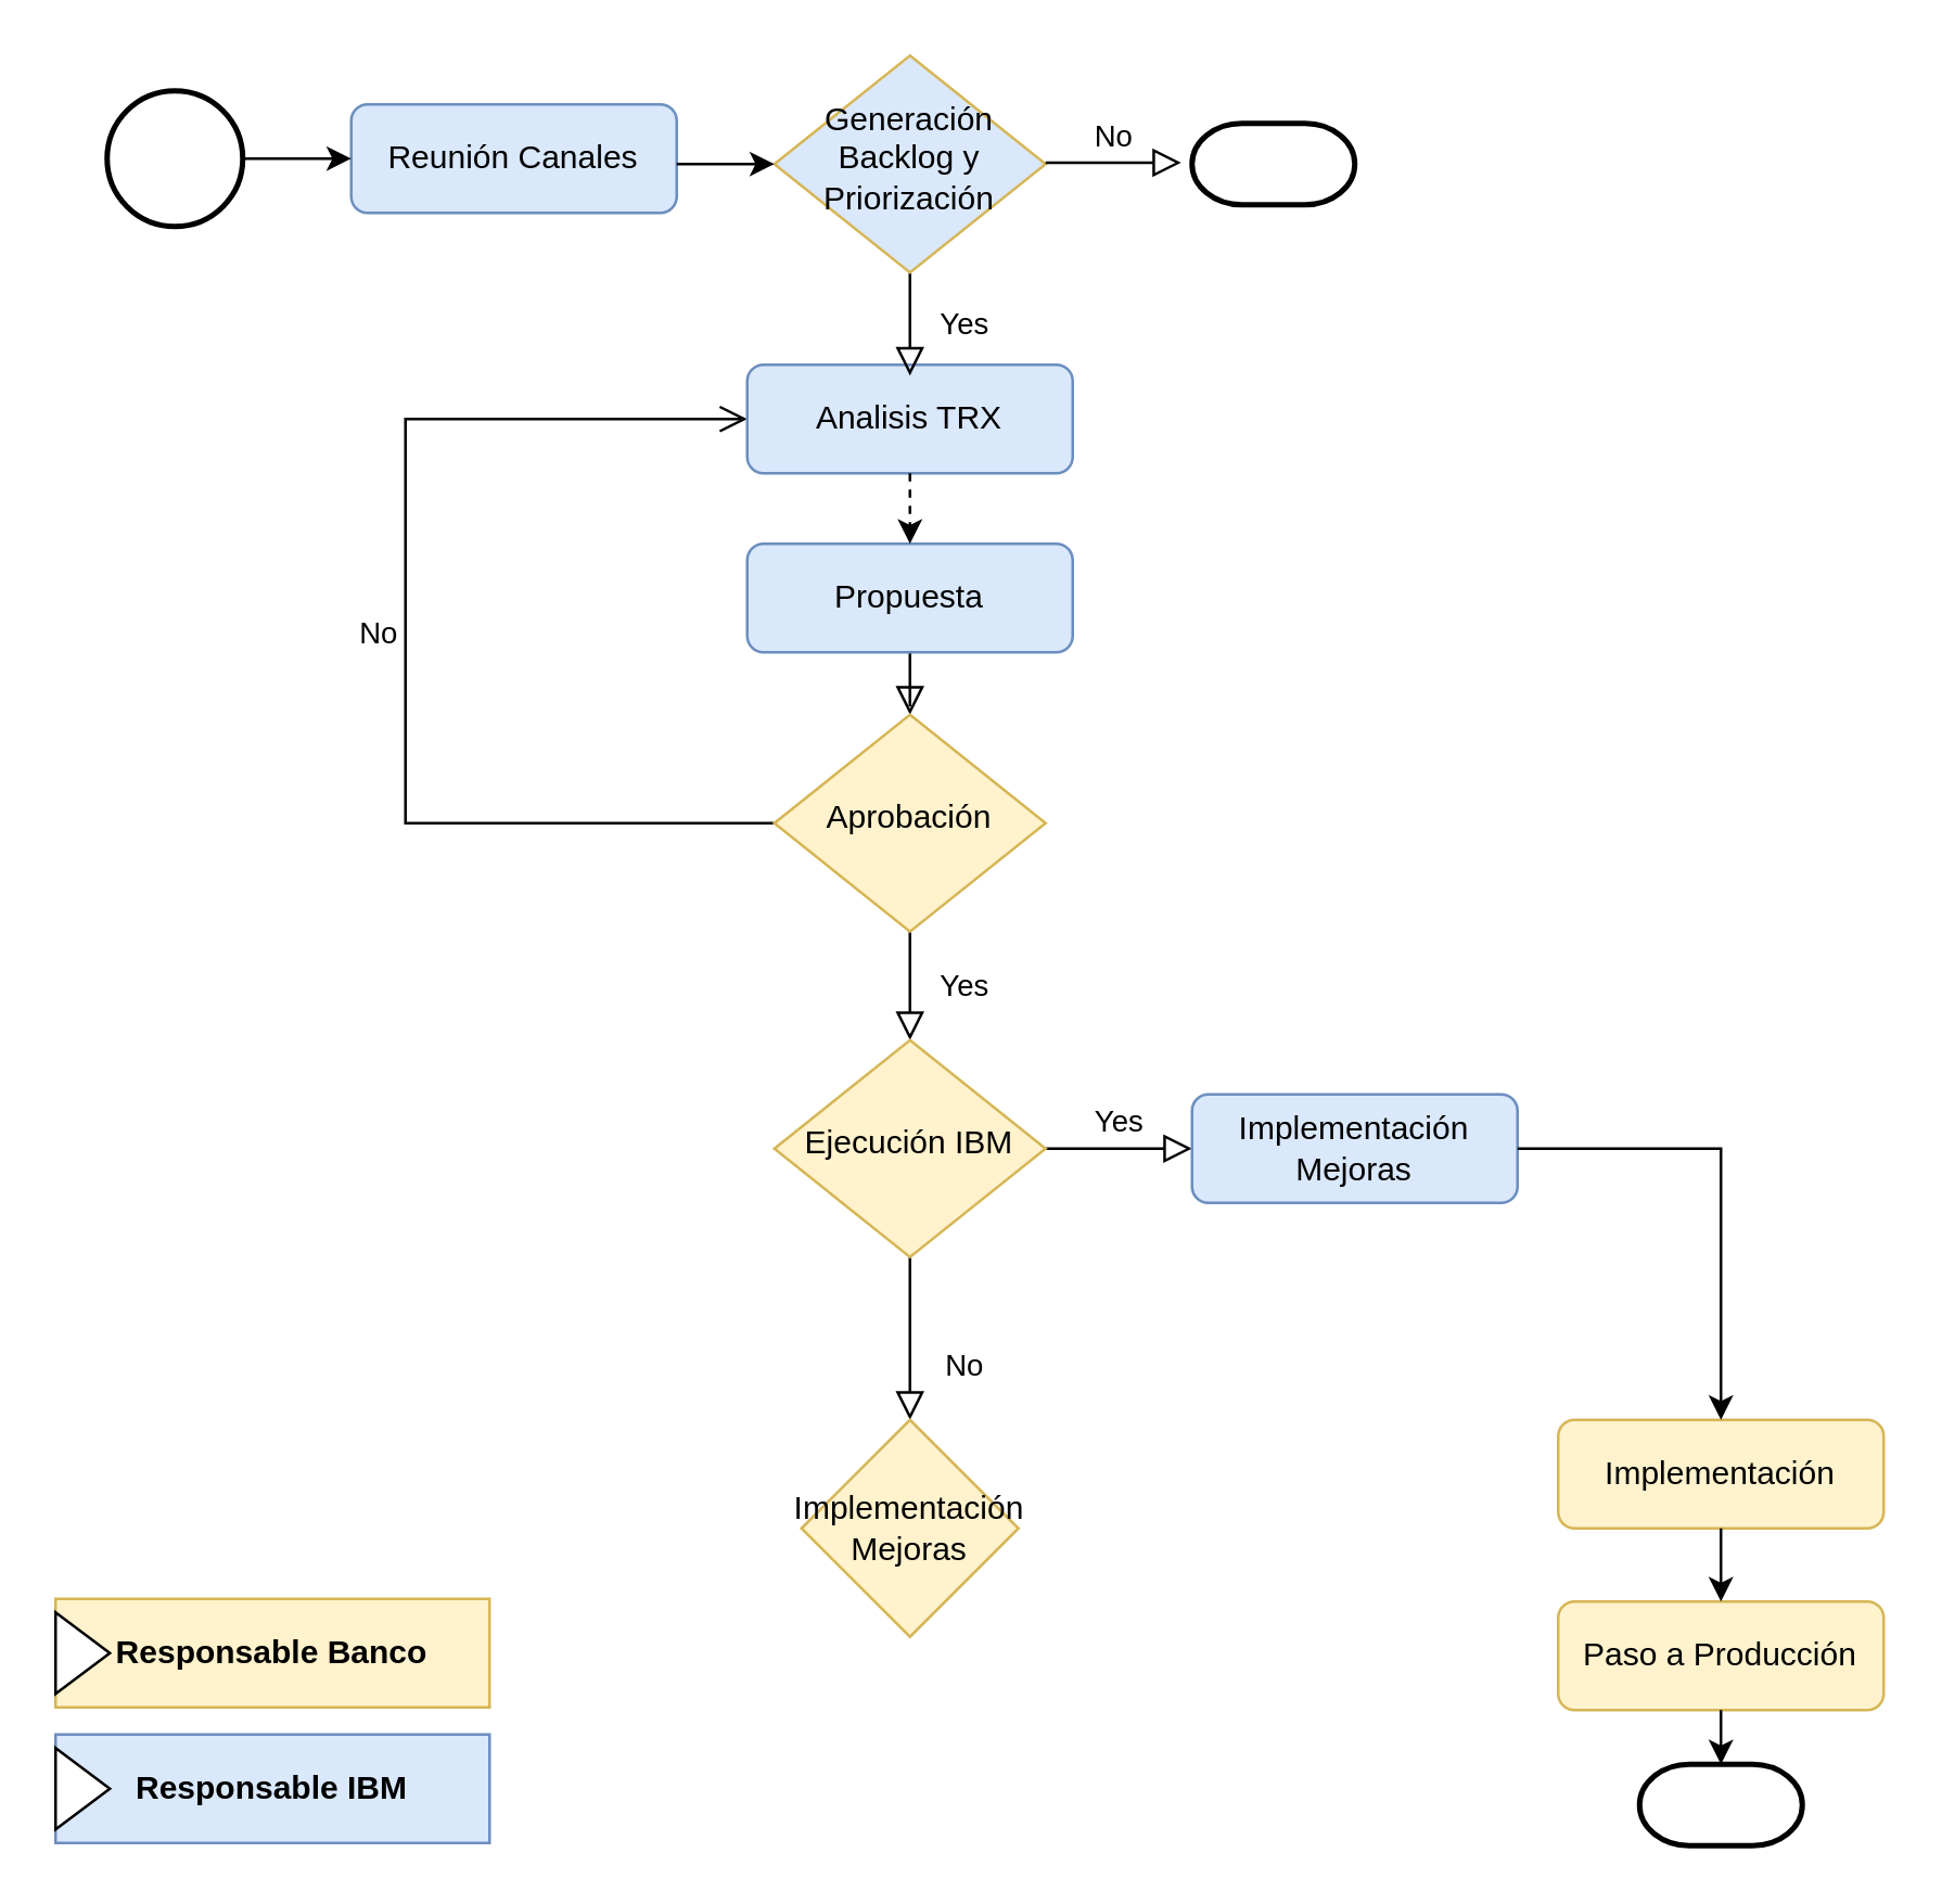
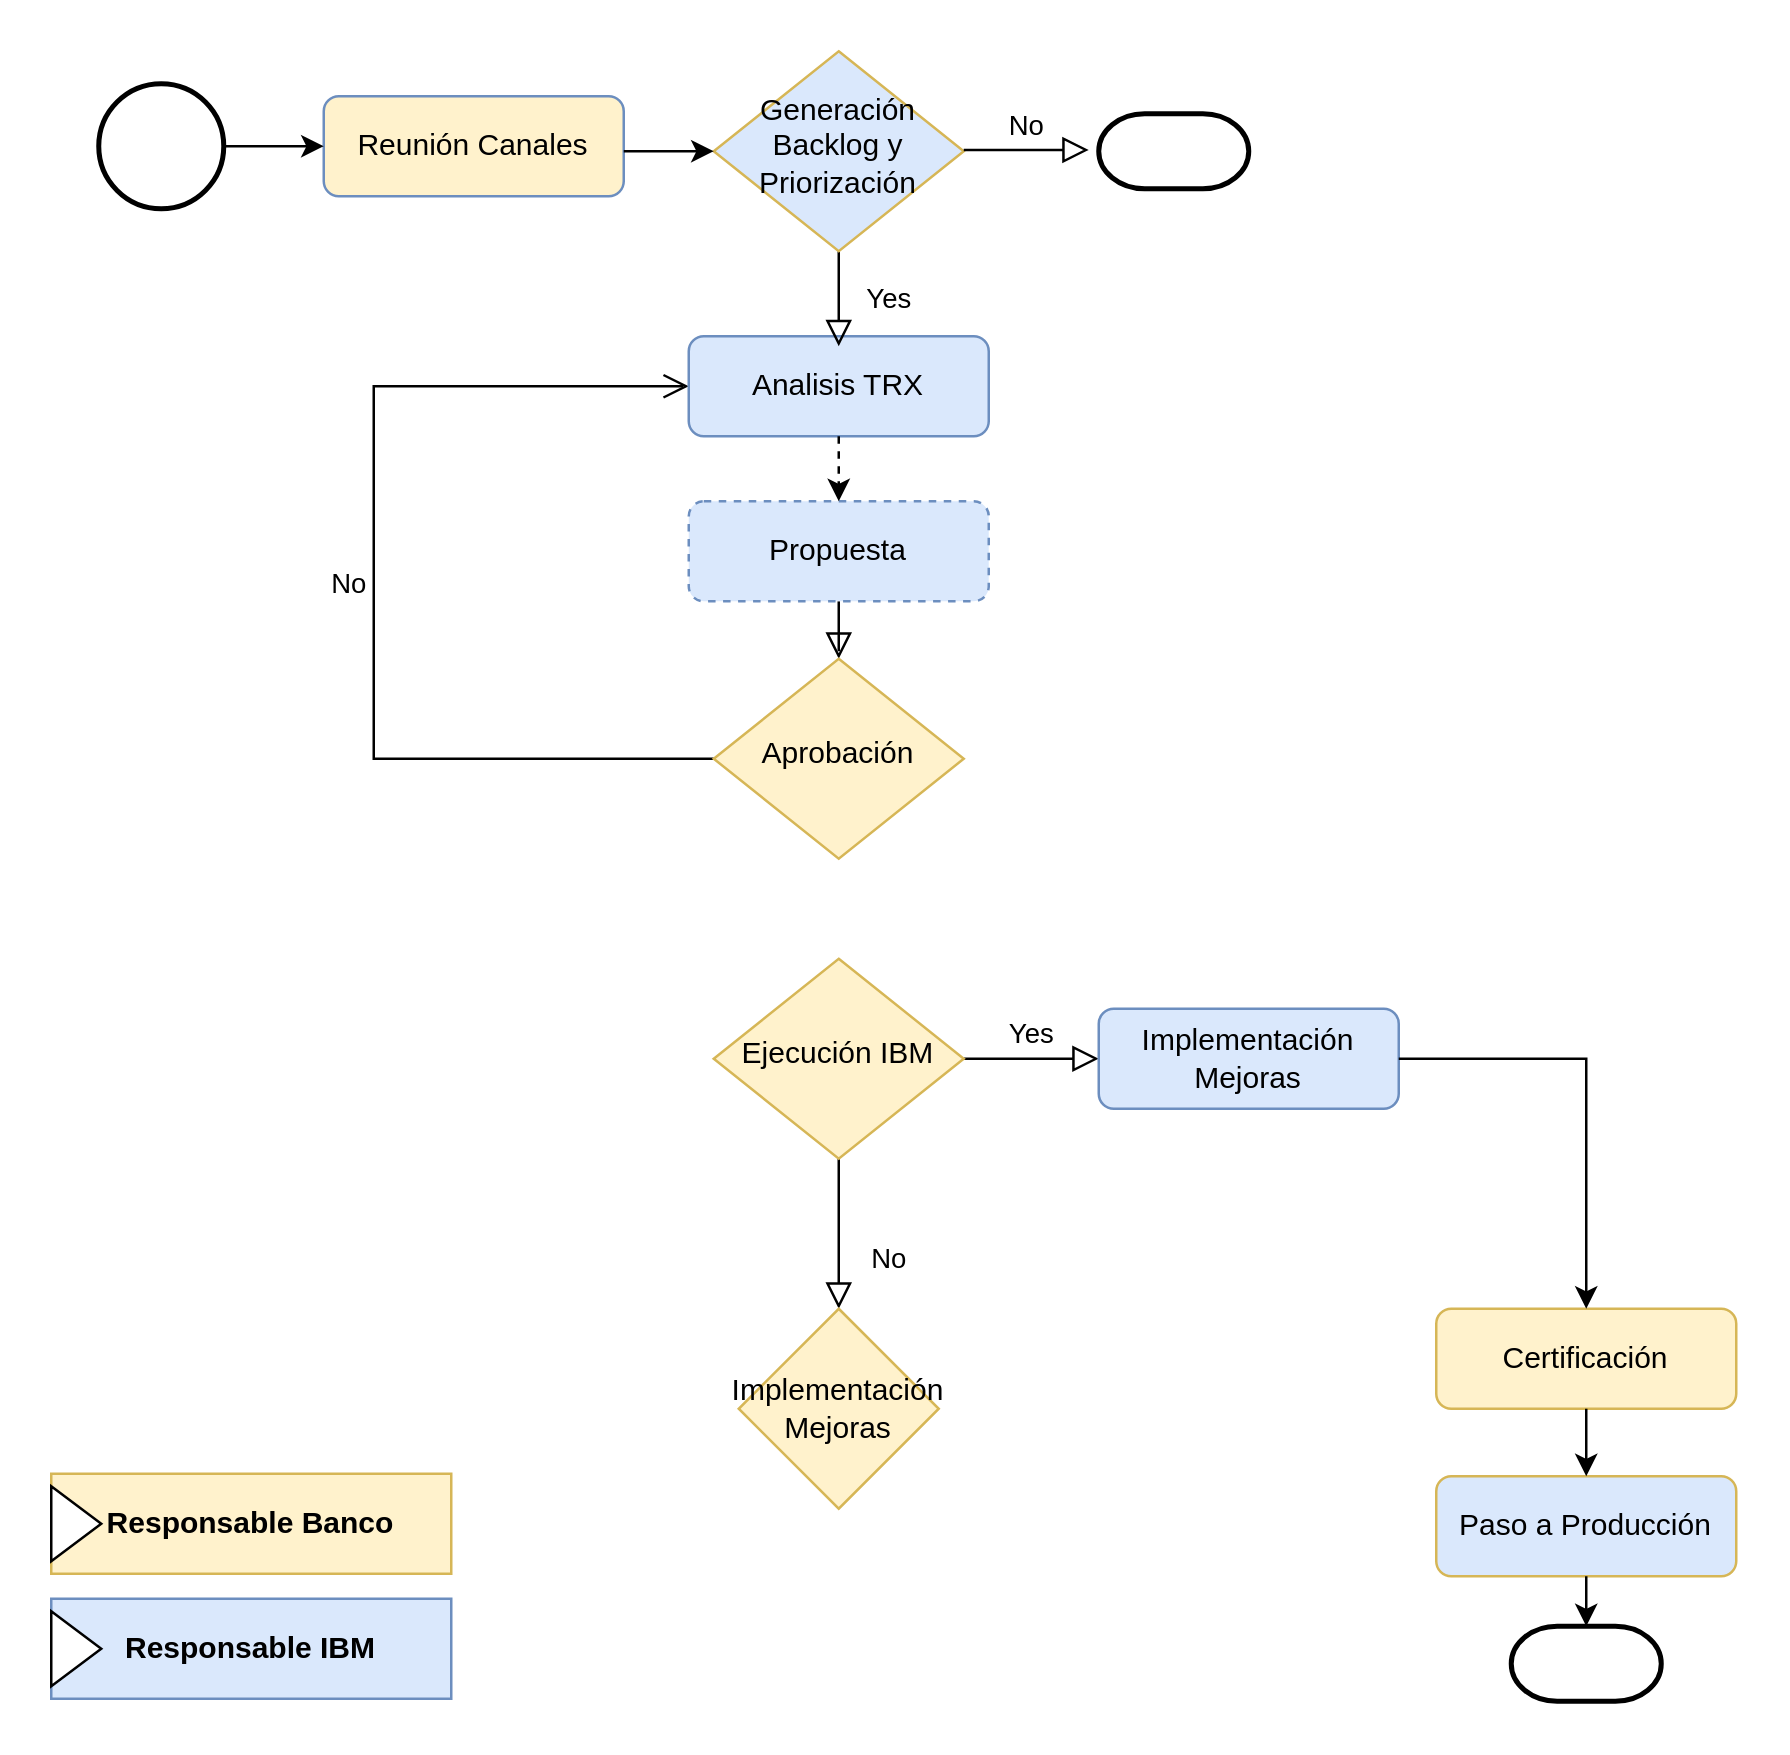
- <mxCell id="12" value="Reunión Canales" style="rounded=1;whiteSpace=wrap;html=1;fontSize=12;glass=0;strokeWidth=1;shadow=0;fillColor=#dae8fc;strokeColor=#6c8ebf;" parent="1" vertex="1"><mxGeometry x="129" y="38" width="120" height="40" as="geometry" /></mxCell>
+ <mxCell id="12" value="Reunión Canales" style="rounded=1;whiteSpace=wrap;html=1;fontSize=12;glass=0;strokeWidth=1;shadow=0;fillColor=#fff2cc;strokeColor=#6c8ebf;" parent="1" vertex="1"><mxGeometry x="129" y="38" width="120" height="40" as="geometry" /></mxCell>
- <mxCell id="3" value="Propuesta" style="rounded=1;whiteSpace=wrap;html=1;fontSize=12;glass=0;strokeWidth=1;shadow=0;fillColor=#dae8fc;strokeColor=#6c8ebf;" parent="1" vertex="1"><mxGeometry x="275" y="200" width="120" height="40" as="geometry" /></mxCell>
+ <mxCell id="3" value="Propuesta" style="rounded=1;whiteSpace=wrap;html=1;fontSize=12;glass=0;strokeWidth=1;shadow=0;fillColor=#dae8fc;strokeColor=#6c8ebf;dashed=1;" parent="1" vertex="1"><mxGeometry x="275" y="200" width="120" height="40" as="geometry" /></mxCell>
- <mxCell id="4" value="Yes" style="rounded=0;html=1;jettySize=auto;orthogonalLoop=1;fontSize=11;endArrow=block;endFill=0;endSize=8;strokeWidth=1;shadow=0;labelBackgroundColor=none;edgeStyle=orthogonalEdgeStyle;" parent="1" source="6" target="9" edge="1"><mxGeometry y="20" relative="1" as="geometry"><mxPoint as="offset" /></mxGeometry></mxCell>
- <mxCell id="11" value="Implementación" style="rounded=1;whiteSpace=wrap;html=1;fontSize=12;glass=0;strokeWidth=1;shadow=0;fillColor=#fff2cc;strokeColor=#d6b656;" parent="1" vertex="1"><mxGeometry x="574" y="523" width="120" height="40" as="geometry" /></mxCell>
+ <mxCell id="11" value="Certificación" style="rounded=1;whiteSpace=wrap;html=1;fontSize=12;glass=0;strokeWidth=1;shadow=0;fillColor=#fff2cc;strokeColor=#d6b656;" parent="1" vertex="1"><mxGeometry x="574" y="523" width="120" height="40" as="geometry" /></mxCell>
- <mxCell id="26" value="Paso a Producción" style="rounded=1;whiteSpace=wrap;html=1;fontSize=12;glass=0;strokeWidth=1;shadow=0;fillColor=#fff2cc;strokeColor=#d6b656;" parent="1" vertex="1"><mxGeometry x="574" y="590" width="120" height="40" as="geometry" /></mxCell>
+ <mxCell id="26" value="Paso a Producción" style="rounded=1;whiteSpace=wrap;html=1;fontSize=12;glass=0;strokeWidth=1;shadow=0;fillColor=#dae8fc;strokeColor=#d6b656;" parent="1" vertex="1"><mxGeometry x="574" y="590" width="120" height="40" as="geometry" /></mxCell>
